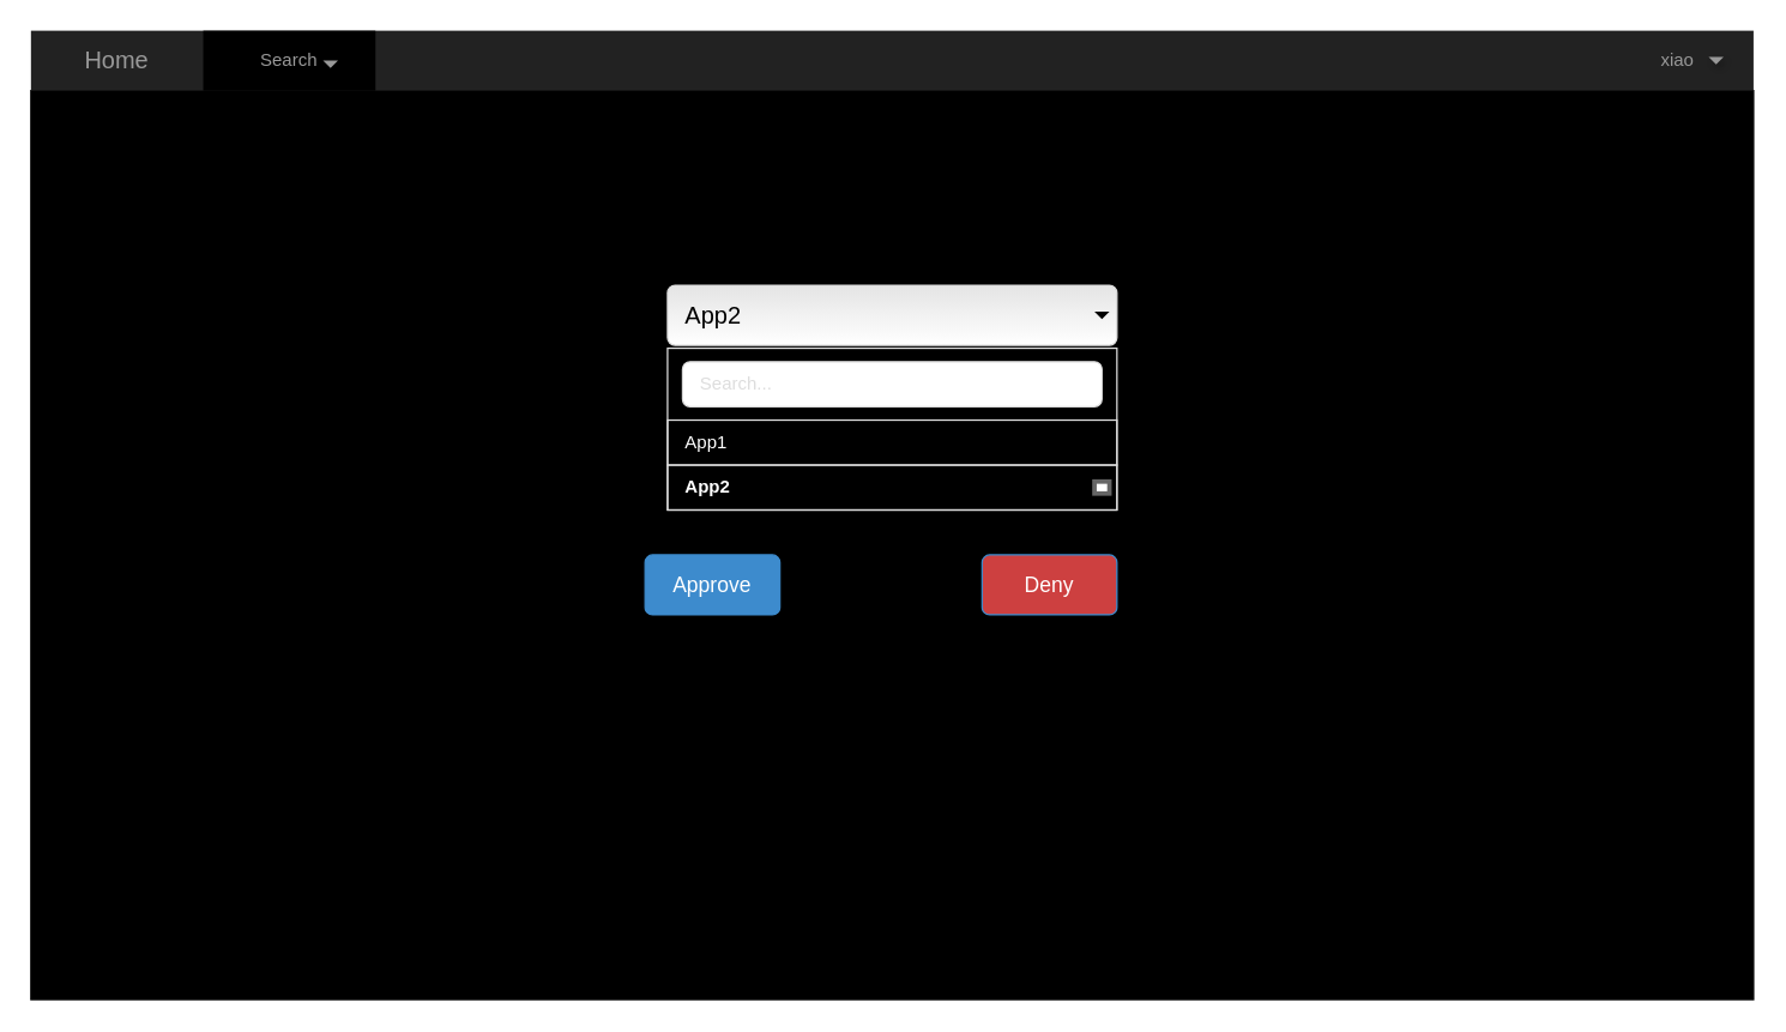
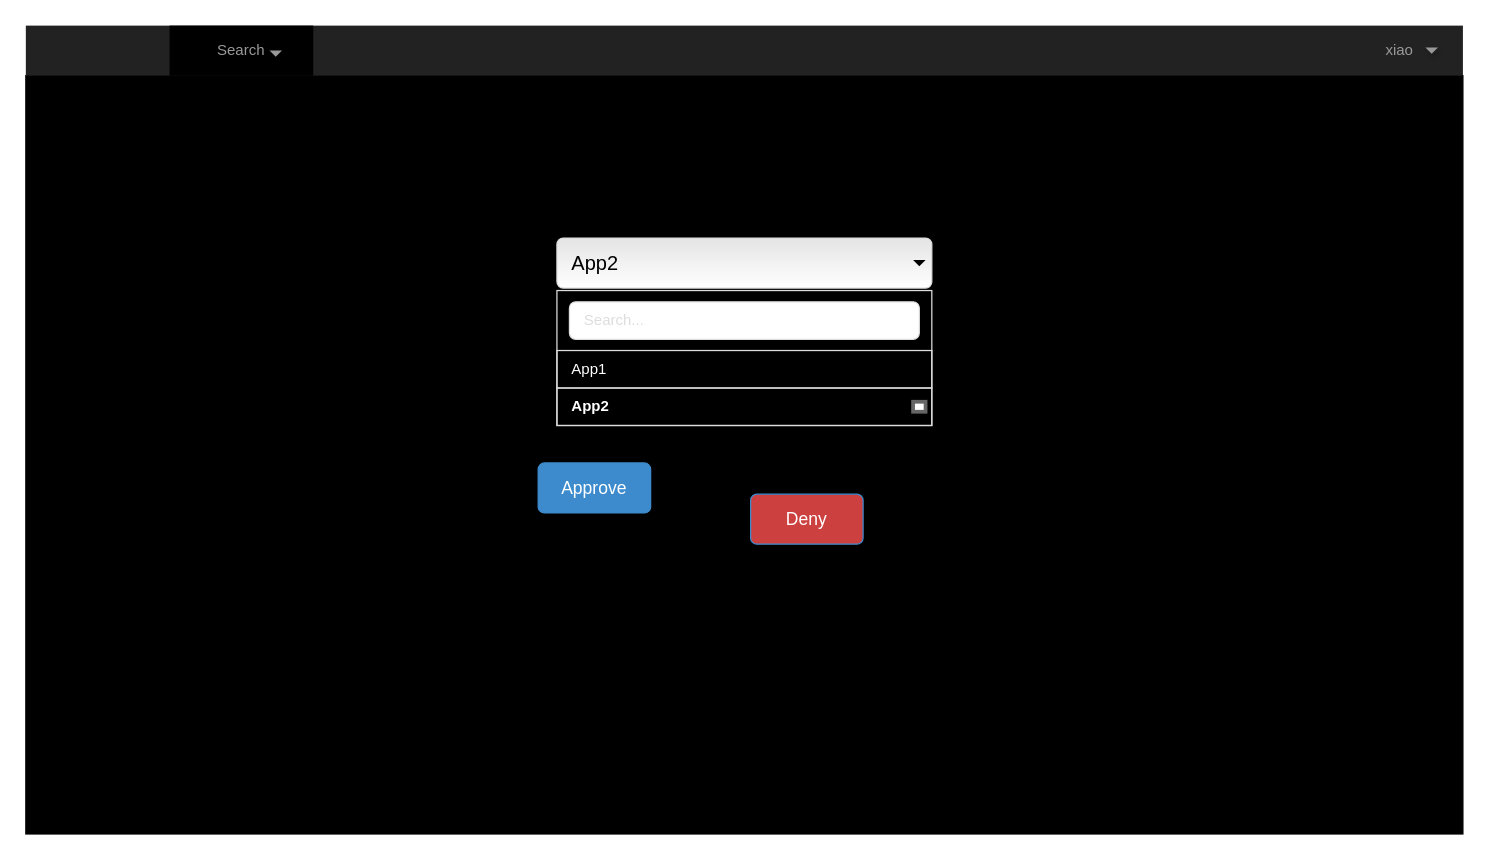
- <mxCell id="4" value="&lt;font style=&quot;font-size: 16px&quot;&gt;Home&lt;/font&gt;" style="html=1;shadow=0;dashed=0;fillColor=none;strokeColor=none;shape=mxgraph.bootstrap.rect;fontColor=#999999;fontSize=14;whiteSpace=wrap;" parent="3" vertex="1"><mxGeometry width="115" height="40" as="geometry" /></mxCell>
- <mxCell id="17" value="Deny" style="html=1;shadow=0;dashed=0;shape=mxgraph.bootstrap.rrect;rSize=5;fillColor=#CD4040;align=center;strokeColor=#3D8BCD;fontColor=#ffffff;fontSize=14;whiteSpace=wrap;" vertex="1" parent="1"><mxGeometry x="655" y="370" width="90" height="40" as="geometry" /></mxCell>
+ <mxCell id="17" value="Deny" style="html=1;shadow=0;dashed=0;shape=mxgraph.bootstrap.rrect;rSize=5;fillColor=#CD4040;align=center;strokeColor=#3D8BCD;fontColor=#ffffff;fontSize=14;whiteSpace=wrap;" vertex="1" parent="1"><mxGeometry x="600" y="395" width="90" height="40" as="geometry" /></mxCell>
